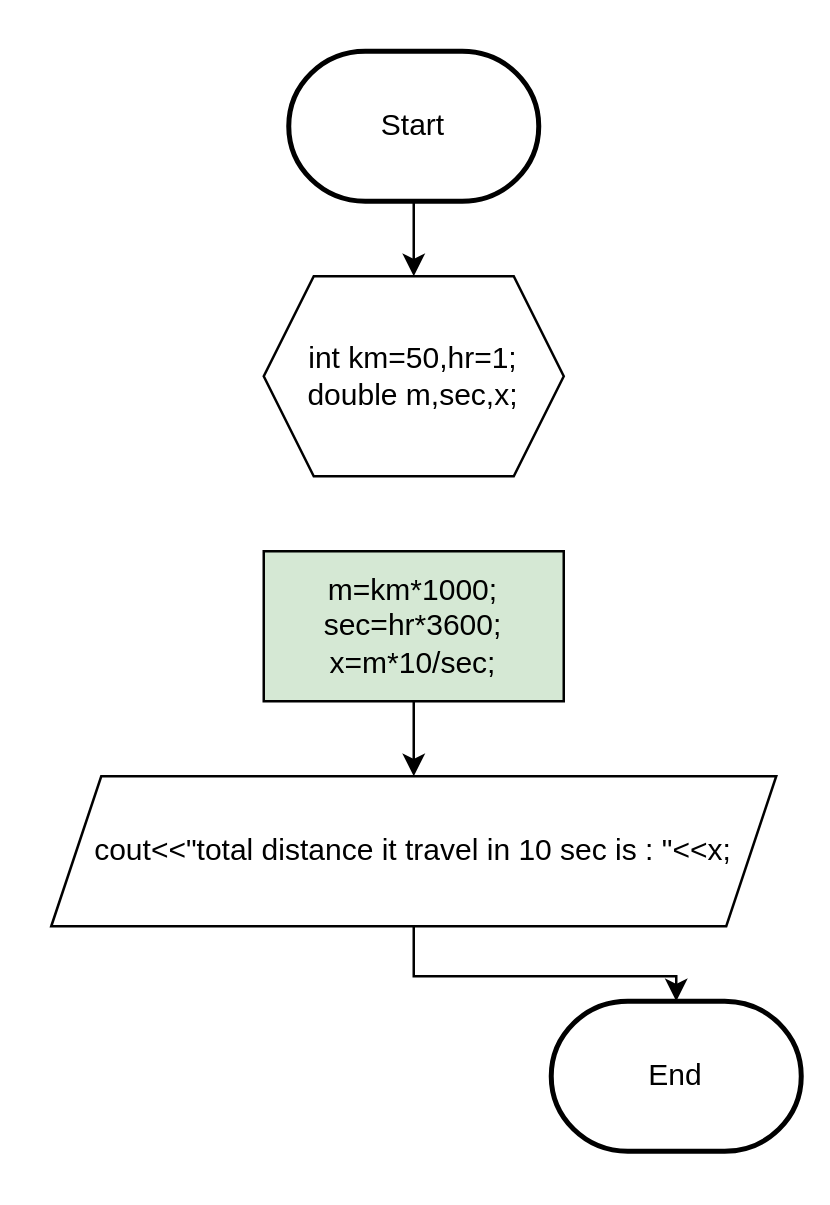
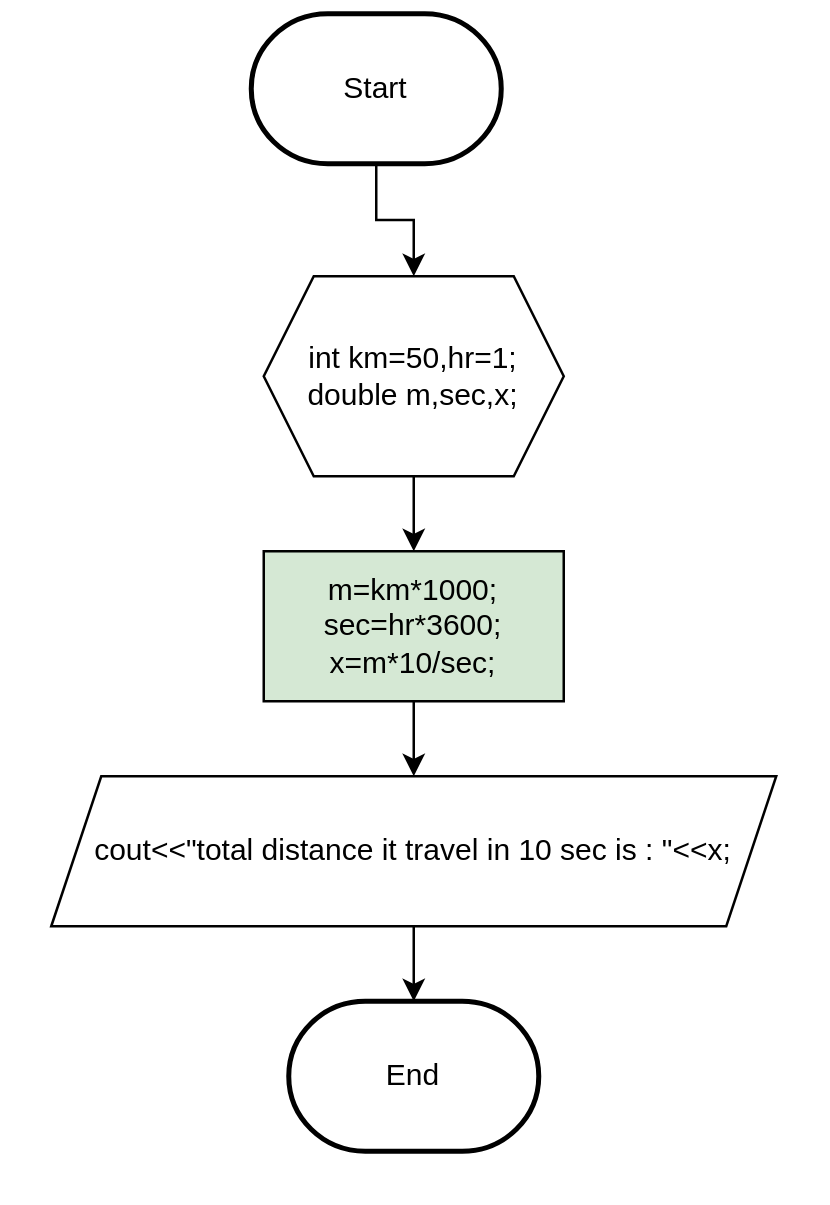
- <mxCell id="3" value="Start" style="strokeWidth=2;html=1;shape=mxgraph.flowchart.terminator;whiteSpace=wrap;" vertex="1" parent="1"><mxGeometry x="115" y="20" width="100" height="60" as="geometry" /></mxCell>
+ <mxCell id="3" value="Start" style="strokeWidth=2;html=1;shape=mxgraph.flowchart.terminator;whiteSpace=wrap;" vertex="1" parent="1"><mxGeometry x="100" y="5" width="100" height="60" as="geometry" /></mxCell>
+ <mxCell id="4" value="" style="edgeStyle=orthogonalEdgeStyle;rounded=0;orthogonalLoop=1;jettySize=auto;html=1;" edge="1" parent="1" source="5" target="7"><mxGeometry relative="1" as="geometry" /></mxCell>
- <mxCell id="10" value="End" style="strokeWidth=2;html=1;shape=mxgraph.flowchart.terminator;whiteSpace=wrap;" vertex="1" parent="1"><mxGeometry x="220" y="400" width="100" height="60" as="geometry" /></mxCell>
+ <mxCell id="10" value="End" style="strokeWidth=2;html=1;shape=mxgraph.flowchart.terminator;whiteSpace=wrap;" vertex="1" parent="1"><mxGeometry x="115" y="400" width="100" height="60" as="geometry" /></mxCell>
